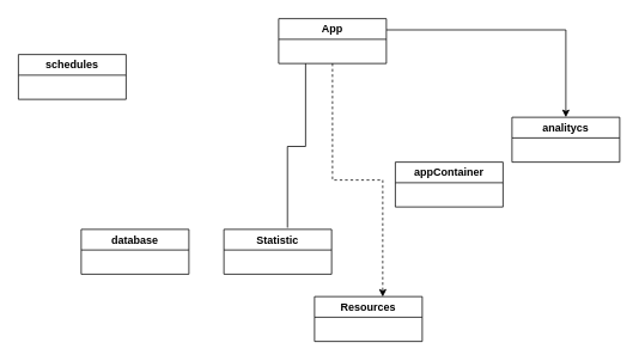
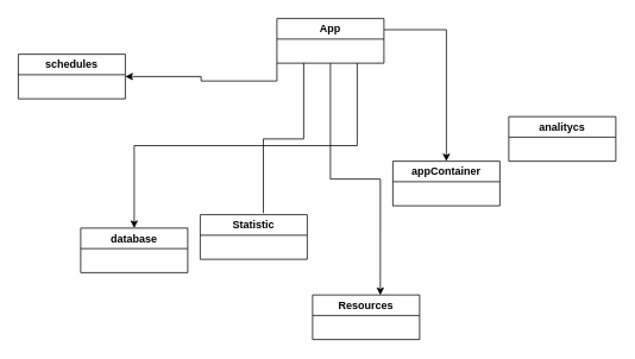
- <mxCell id="6" style="edgeStyle=orthogonalEdgeStyle;rounded=0;orthogonalLoop=1;jettySize=auto;html=1;exitX=1;exitY=0.25;exitDx=0;exitDy=0;" edge="1" parent="1" source="7" target="10"><mxGeometry relative="1" as="geometry" /></mxCell>
+ <mxCell id="6" style="edgeStyle=orthogonalEdgeStyle;rounded=0;orthogonalLoop=1;jettySize=auto;html=1;exitX=1;exitY=0.25;exitDx=0;exitDy=0;entryX=0.5;entryY=0;entryDx=0;entryDy=0;" edge="1" parent="1" source="7" target="9"><mxGeometry relative="1" as="geometry" /></mxCell>
+ <mxCell id="2" style="edgeStyle=orthogonalEdgeStyle;rounded=0;orthogonalLoop=1;jettySize=auto;html=1;exitX=0;exitY=1;exitDx=0;exitDy=0;entryX=1;entryY=0.5;entryDx=0;entryDy=0;" edge="1" parent="1" source="7" target="13"><mxGeometry relative="1" as="geometry" /></mxCell>
+ <mxCell id="5" style="edgeStyle=orthogonalEdgeStyle;rounded=0;orthogonalLoop=1;jettySize=auto;html=1;exitX=0.75;exitY=1;exitDx=0;exitDy=0;entryX=0.5;entryY=0;entryDx=0;entryDy=0;" edge="1" parent="1" source="7" target="11"><mxGeometry relative="1" as="geometry" /></mxCell>
- <mxCell id="4" style="edgeStyle=orthogonalEdgeStyle;rounded=0;orthogonalLoop=1;jettySize=auto;html=1;exitX=0.5;exitY=1;exitDx=0;exitDy=0;entryX=0.633;entryY=0.004;entryDx=0;entryDy=0;entryPerimeter=0;dashed=1;" edge="1" parent="1" source="7" target="12"><mxGeometry relative="1" as="geometry" /></mxCell>
+ <mxCell id="4" style="edgeStyle=orthogonalEdgeStyle;rounded=0;orthogonalLoop=1;jettySize=auto;html=1;exitX=0.5;exitY=1;exitDx=0;exitDy=0;entryX=0.633;entryY=0.004;entryDx=0;entryDy=0;entryPerimeter=0;" edge="1" parent="1" source="7" target="12"><mxGeometry relative="1" as="geometry" /></mxCell>
- <mxCell id="8" value="Statistic" style="swimlane;whiteSpace=wrap;html=1;startSize=23;" vertex="1" parent="1"><mxGeometry x="249" y="255" width="120" height="50" as="geometry" /></mxCell>
+ <mxCell id="8" value="Statistic" style="swimlane;whiteSpace=wrap;html=1;startSize=23;" vertex="1" parent="1"><mxGeometry x="224" y="240" width="120" height="50" as="geometry" /></mxCell>
